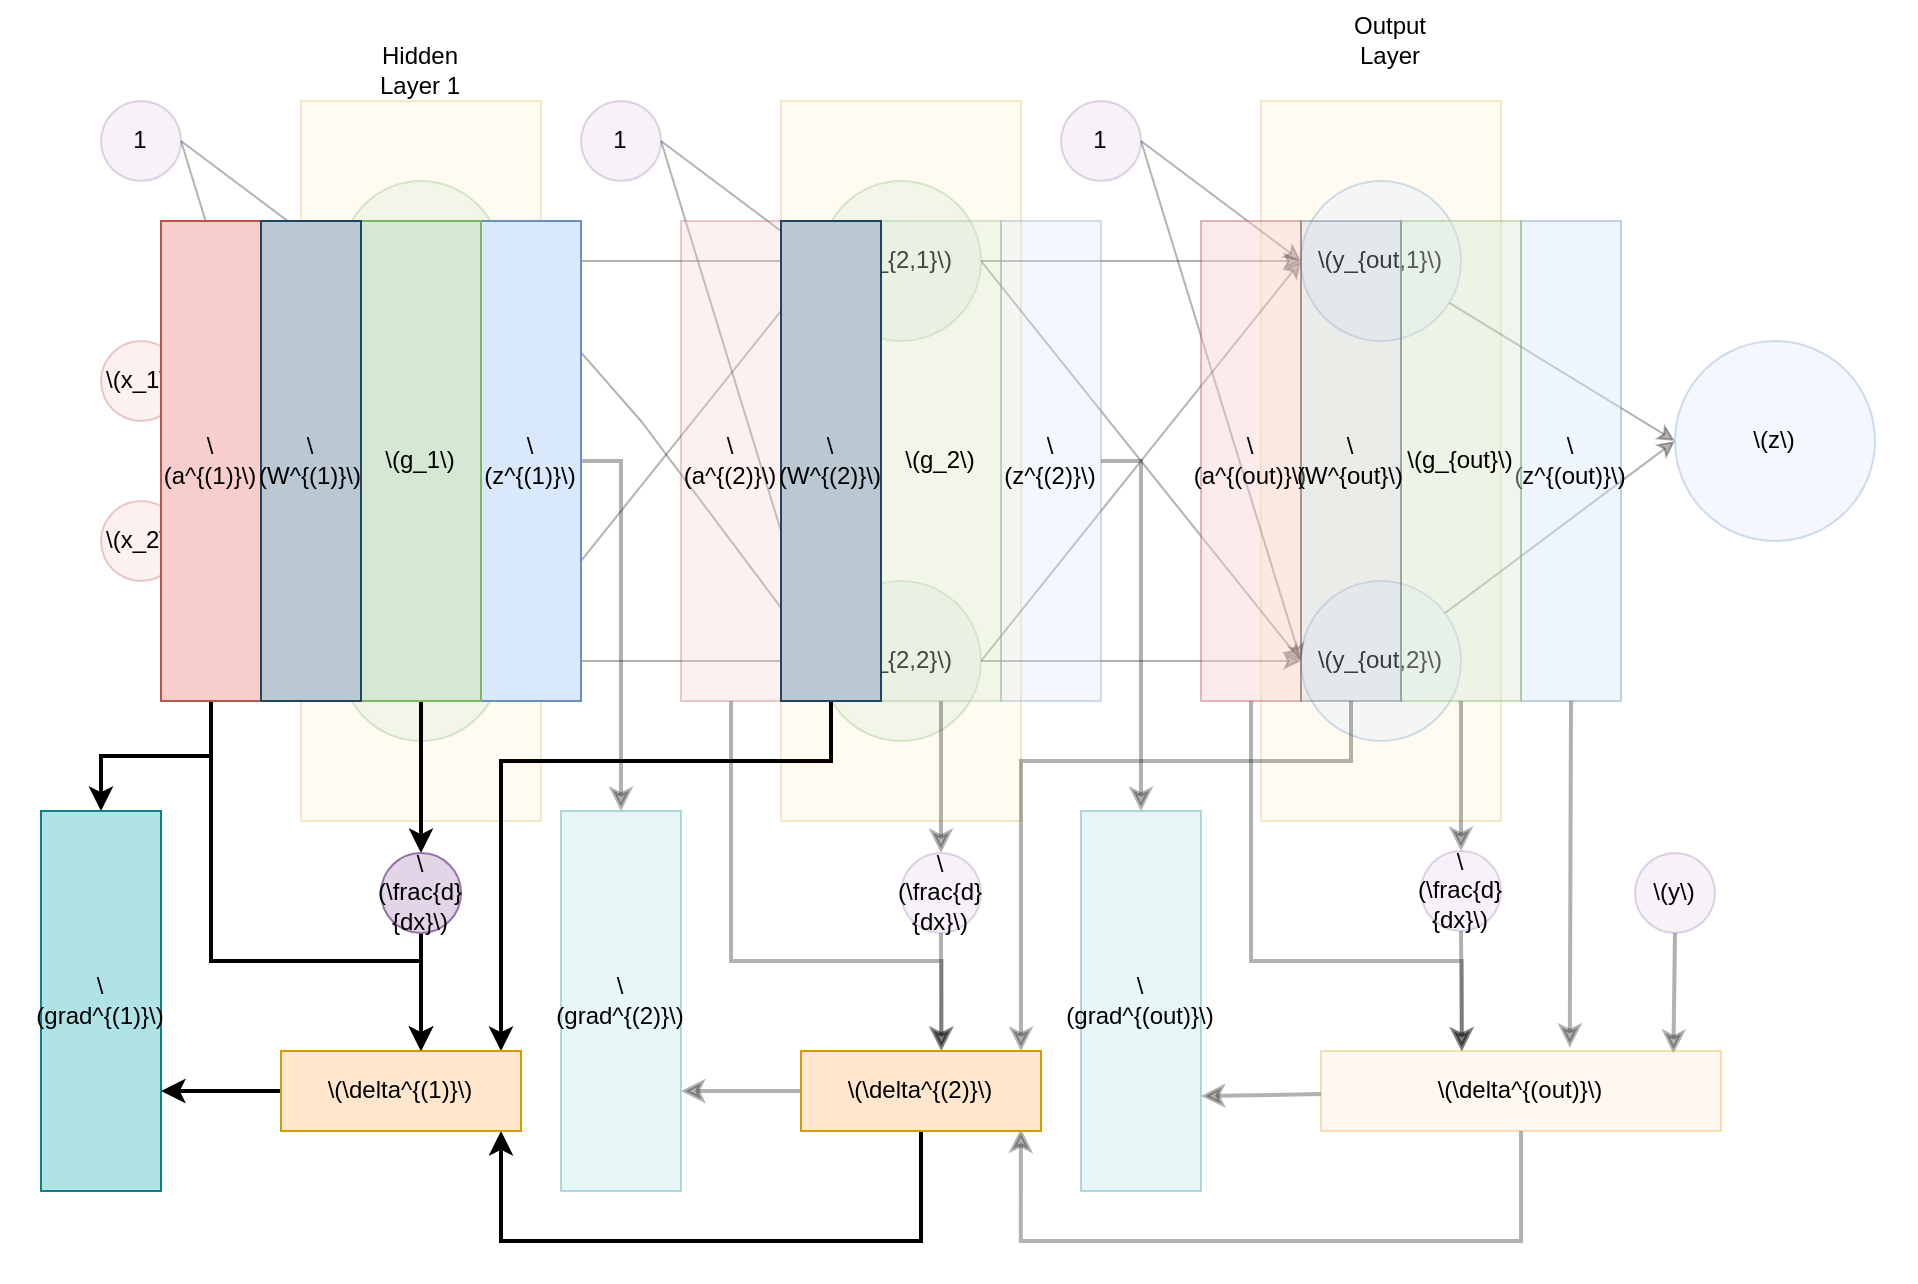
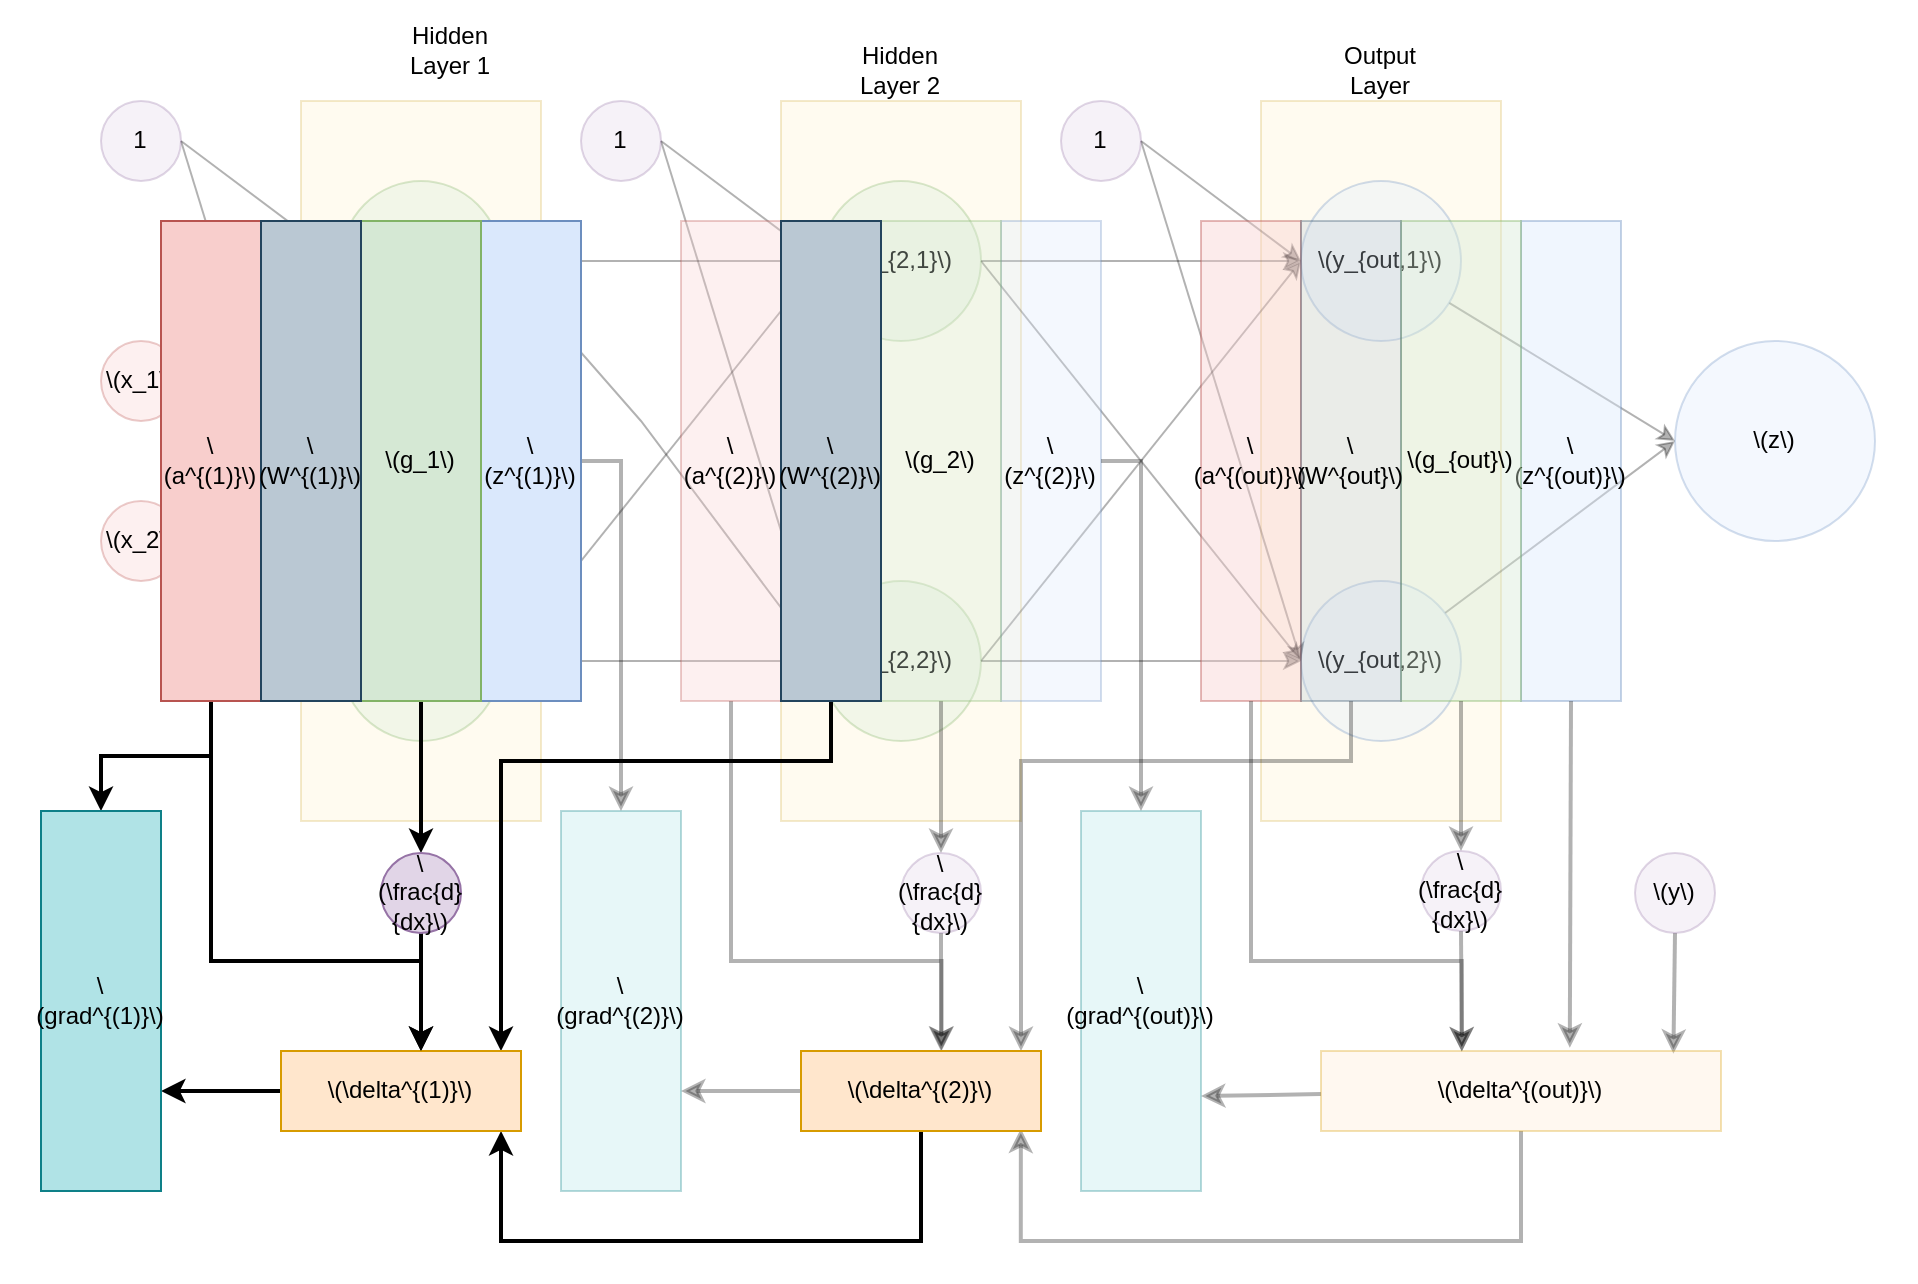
- <mxCell id="47" value="Output Layer" style="text;html=1;strokeColor=none;fillColor=none;align=center;verticalAlign=middle;whiteSpace=wrap;rounded=0;" vertex="1" parent="1"><mxGeometry x="665" y="5" width="60" height="30" as="geometry" /></mxCell>
+ <mxCell id="47" value="Output Layer" style="text;html=1;strokeColor=none;fillColor=none;align=center;verticalAlign=middle;whiteSpace=wrap;rounded=0;" vertex="1" parent="1"><mxGeometry x="660" y="20" width="60" height="30" as="geometry" /></mxCell>
- <mxCell id="18" value="Hidden Layer 1" style="text;html=1;strokeColor=none;fillColor=none;align=center;verticalAlign=middle;whiteSpace=wrap;rounded=0;" vertex="1" parent="1"><mxGeometry x="180" y="20" width="60" height="30" as="geometry" /></mxCell>
+ <mxCell id="18" value="Hidden Layer 1" style="text;html=1;strokeColor=none;fillColor=none;align=center;verticalAlign=middle;whiteSpace=wrap;rounded=0;" vertex="1" parent="1"><mxGeometry x="195" y="10" width="60" height="30" as="geometry" /></mxCell>
+ <mxCell id="25" value="Hidden Layer 2" style="text;html=1;strokeColor=none;fillColor=none;align=center;verticalAlign=middle;whiteSpace=wrap;rounded=0;" vertex="1" parent="1"><mxGeometry x="420" y="20" width="60" height="30" as="geometry" /></mxCell>
